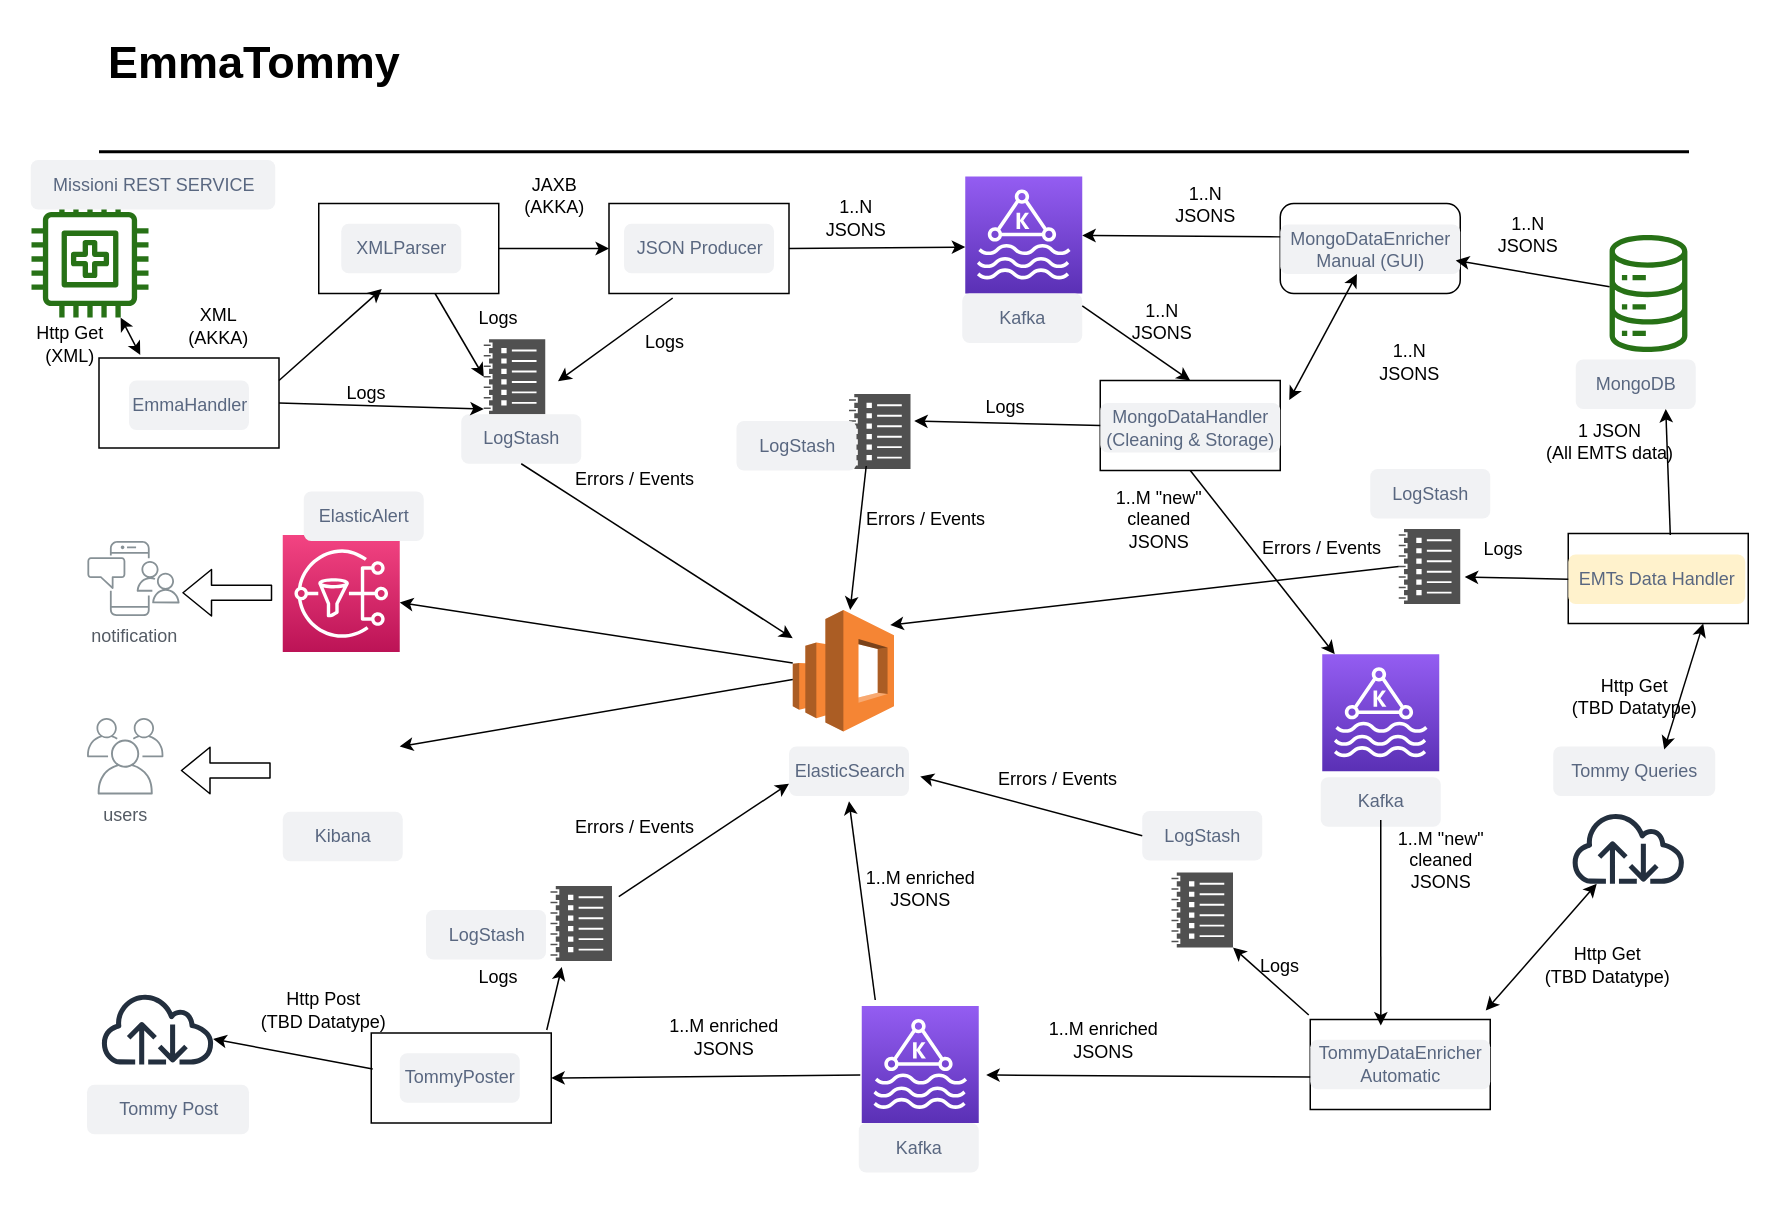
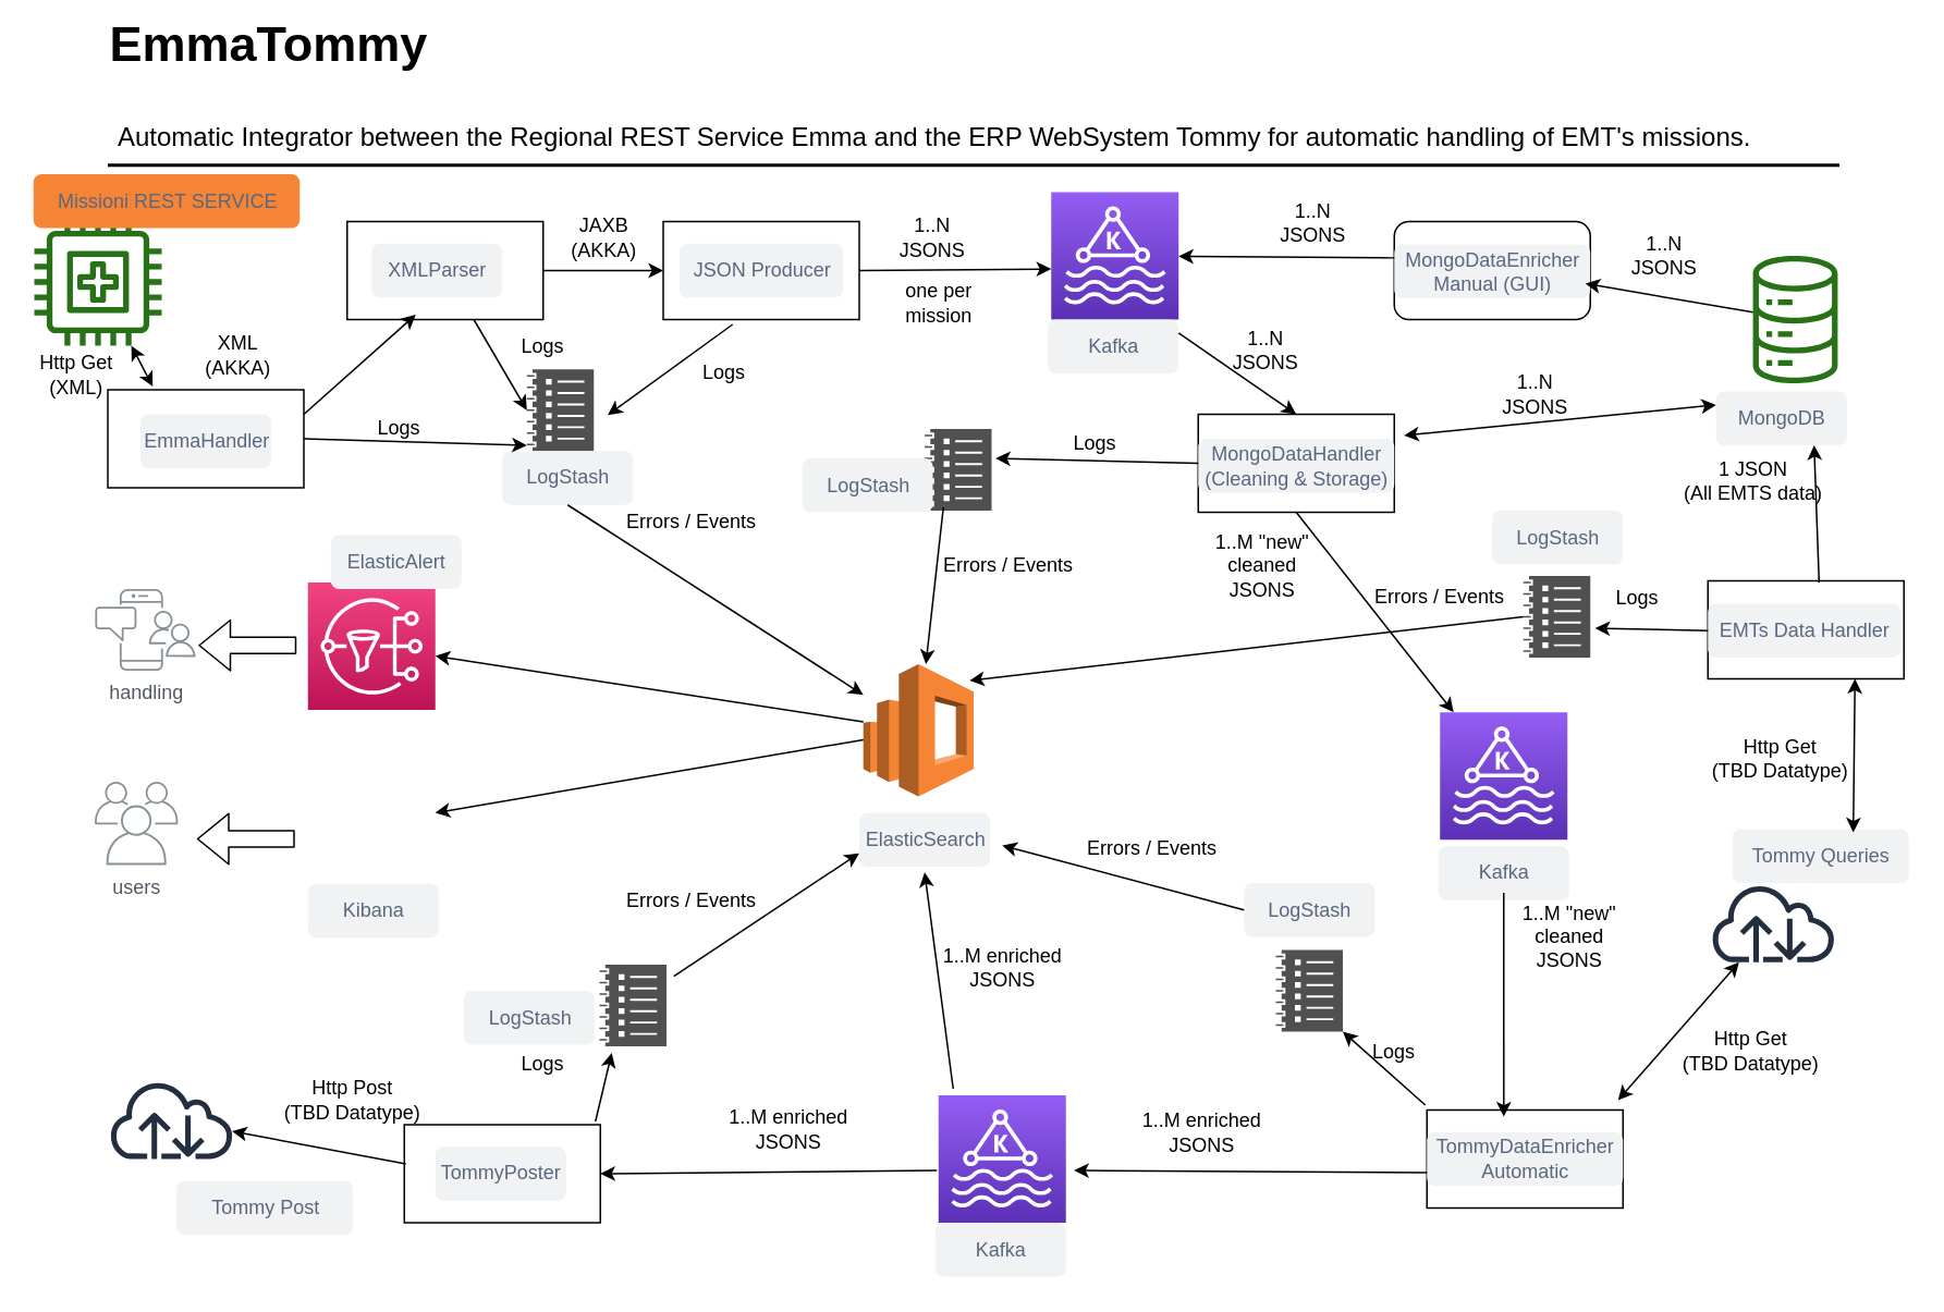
- <mxCell id="2" value="EmmaTommy" style="text;html=1;resizable=0;points=[];autosize=1;align=left;verticalAlign=top;spacingTop=-4;fontSize=30;fontStyle=1" parent="1" vertex="1"><mxGeometry x="69.5" y="20.5" width="210" height="40" as="geometry" /></mxCell>
+ <mxCell id="2" value="EmmaTommy" style="text;html=1;resizable=0;points=[];autosize=1;align=left;verticalAlign=top;spacingTop=-4;fontSize=30;fontStyle=1" parent="1" vertex="1"><mxGeometry x="64.5" y="5.5" width="210" height="40" as="geometry" /></mxCell>
+ <mxCell id="3" value="Automatic Integrator between the Regional REST Service Emma and the ERP WebSystem Tommy for automatic handling of EMT's missions." style="text;html=1;resizable=0;points=[];autosize=1;align=left;verticalAlign=top;spacingTop=-4;fontSize=16;" parent="1" vertex="1"><mxGeometry x="69.5" y="70.5" width="1020" height="20" as="geometry" /></mxCell>
- <mxCell id="44" value="Missioni REST SERVICE" style="rounded=1;align=center;fillColor=#F1F2F4;strokeColor=none;html=1;fontColor=#596780;fontSize=12" parent="1" vertex="1"><mxGeometry x="20" y="106" width="163" height="33" as="geometry" /></mxCell>
+ <mxCell id="44" value="Missioni REST SERVICE" style="rounded=1;align=center;fillColor=#f58534;strokeColor=none;html=1;fontColor=#596780;fontSize=12;" parent="1" vertex="1"><mxGeometry x="20" y="106" width="163" height="33" as="geometry" /></mxCell>
- <mxCell id="74" value="JAXB (AKKA)" style="text;html=1;strokeColor=none;fillColor=none;align=center;verticalAlign=middle;whiteSpace=wrap;rounded=0;" parent="1" vertex="1"><mxGeometry x="342.5" y="120" width="53" height="20" as="geometry" /></mxCell>
+ <mxCell id="74" value="JAXB (AKKA)" style="text;html=1;strokeColor=none;fillColor=none;align=center;verticalAlign=middle;whiteSpace=wrap;rounded=0;" parent="1" vertex="1"><mxGeometry x="342.5" y="135" width="53" height="20" as="geometry" /></mxCell>
+ <mxCell id="77" value="one per mission" style="text;html=1;strokeColor=none;fillColor=none;align=center;verticalAlign=middle;whiteSpace=wrap;rounded=0;" parent="1" vertex="1"><mxGeometry x="547.5" y="175" width="53" height="20" as="geometry" /></mxCell>
- <mxCell id="115" value="" style="endArrow=classic;startArrow=classic;html=1;exitX=1.05;exitY=-0.061;exitDx=0;exitDy=0;exitPerimeter=0;" edge="1" parent="1" source="41" target="42"><mxGeometry width="50" height="50" relative="1" as="geometry"><mxPoint x="1017.98" y="319.513" as="sourcePoint" /><mxPoint x="1019" y="225.5" as="targetPoint" /></mxGeometry></mxCell>
+ <mxCell id="115" value="" style="endArrow=classic;startArrow=classic;html=1;exitX=1.05;exitY=-0.061;exitDx=0;exitDy=0;exitPerimeter=0;entryX=0;entryY=0.25;entryDx=0;entryDy=0;" edge="1" parent="1" source="41" target="31"><mxGeometry width="50" height="50" relative="1" as="geometry"><mxPoint x="1017.98" y="319.513" as="sourcePoint" /><mxPoint x="1019" y="225.5" as="targetPoint" /></mxGeometry></mxCell>
- <mxCell id="106" value="EMTs Data Handler" style="rounded=1;align=center;fillColor=#fff2cc;strokeColor=none;html=1;fontColor=#596780;fontSize=12;" parent="1" vertex="1"><mxGeometry x="1045" y="369" width="118" height="33" as="geometry" /></mxCell>
+ <mxCell id="106" value="EMTs Data Handler" style="rounded=1;align=center;fillColor=#F1F2F4;strokeColor=none;html=1;fontColor=#596780;fontSize=12" parent="1" vertex="1"><mxGeometry x="1045" y="369" width="118" height="33" as="geometry" /></mxCell>
- <mxCell id="24" value="notification" style="outlineConnect=0;gradientColor=none;fontColor=#545B64;strokeColor=none;fillColor=#879196;dashed=0;verticalLabelPosition=bottom;verticalAlign=top;align=center;html=1;fontSize=12;fontStyle=0;aspect=fixed;shape=mxgraph.aws4.illustration_notification;pointerEvents=1" parent="1" vertex="1"><mxGeometry x="57.5" y="360" width="62" height="50" as="geometry" /></mxCell>
+ <mxCell id="24" value="handling" style="outlineConnect=0;gradientColor=none;fontColor=#545B64;strokeColor=none;fillColor=#879196;dashed=0;verticalLabelPosition=bottom;verticalAlign=top;align=center;html=1;fontSize=12;fontStyle=0;aspect=fixed;shape=mxgraph.aws4.illustration_notification;pointerEvents=1" parent="1" vertex="1"><mxGeometry x="57.5" y="360" width="62" height="50" as="geometry" /></mxCell>
- <mxCell id="39" value="Tommy Queries" style="rounded=1;align=center;fillColor=#F1F2F4;strokeColor=none;html=1;fontColor=#596780;fontSize=12" parent="1" vertex="1"><mxGeometry x="1035" y="497" width="108" height="33" as="geometry" /></mxCell>
+ <mxCell id="39" value="Tommy Queries" style="rounded=1;align=center;fillColor=#F1F2F4;strokeColor=none;html=1;fontColor=#596780;fontSize=12" parent="1" vertex="1"><mxGeometry x="1060" y="507" width="108" height="33" as="geometry" /></mxCell>
- <mxCell id="40" value="Tommy Post" style="rounded=1;align=center;fillColor=#F1F2F4;strokeColor=none;html=1;fontColor=#596780;fontSize=12" parent="1" vertex="1"><mxGeometry x="57.5" y="722.5" width="108" height="33" as="geometry" /></mxCell>
+ <mxCell id="40" value="Tommy Post" style="rounded=1;align=center;fillColor=#F1F2F4;strokeColor=none;html=1;fontColor=#596780;fontSize=12" parent="1" vertex="1"><mxGeometry x="107.5" y="722.5" width="108" height="33" as="geometry" /></mxCell>
